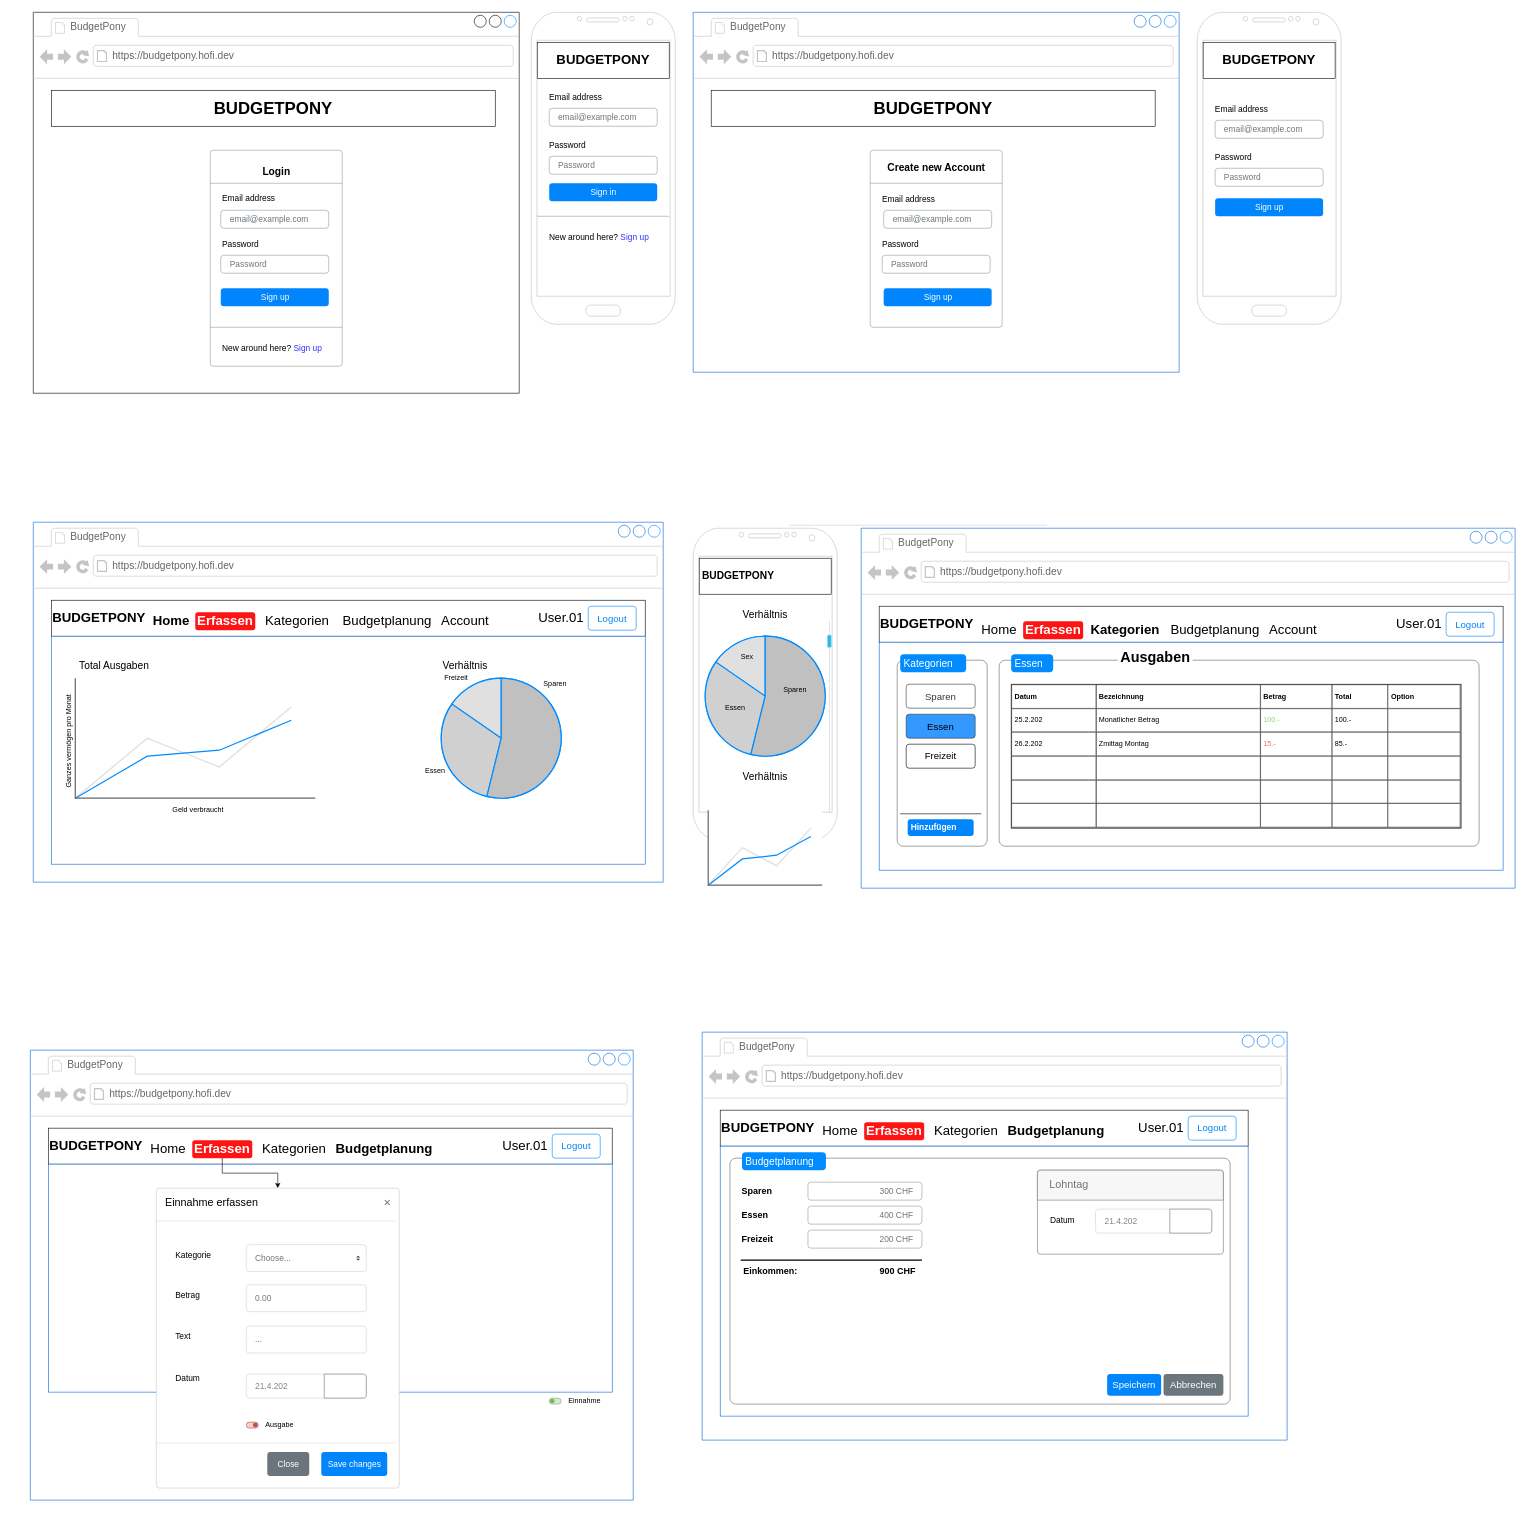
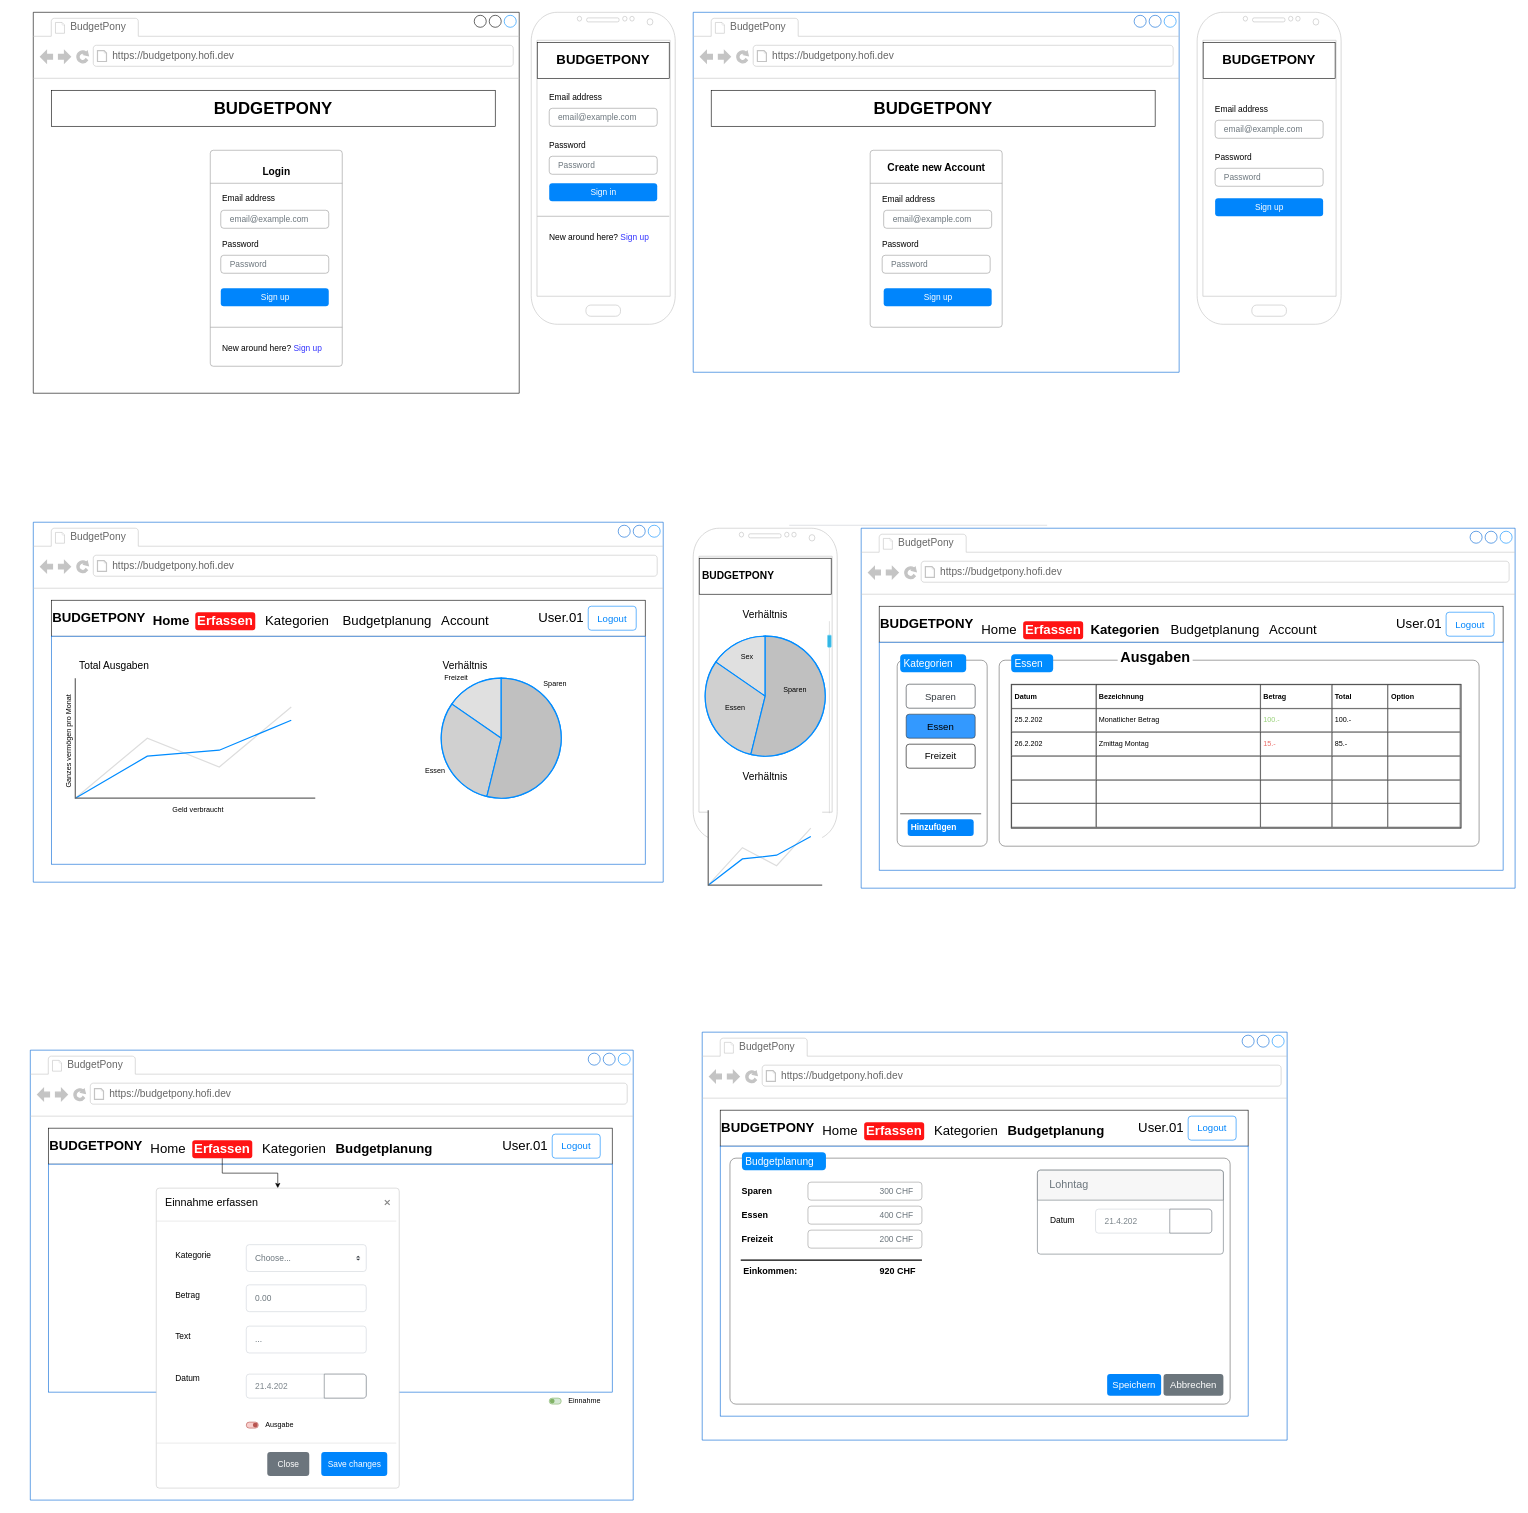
- <mxCell id="152" value="&lt;span style=&quot;font-size: 15px&quot;&gt;&lt;b&gt;900 CHF&lt;/b&gt;&lt;/span&gt;" style="text;html=1;strokeColor=none;fillColor=none;align=center;verticalAlign=middle;whiteSpace=wrap;rounded=0;" vertex="1" parent="145"><mxGeometry x="240" y="185" width="80" height="25" as="geometry" /></mxCell>
+ <mxCell id="152" value="&lt;span style=&quot;font-size: 15px&quot;&gt;&lt;b&gt;920 CHF&lt;/b&gt;&lt;/span&gt;" style="text;html=1;strokeColor=none;fillColor=none;align=center;verticalAlign=middle;whiteSpace=wrap;rounded=0;" vertex="1" parent="145"><mxGeometry x="240" y="185" width="80" height="25" as="geometry" /></mxCell>
